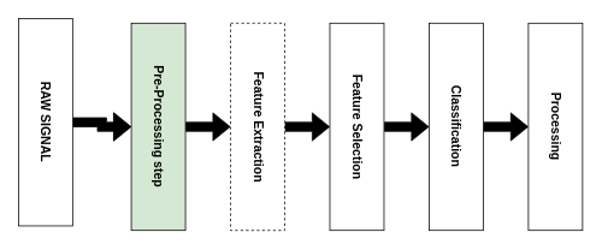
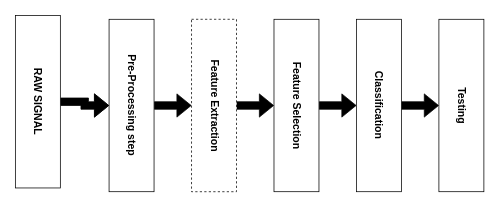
- <mxCell id="12" value="Processing" style="rounded=0;whiteSpace=wrap;html=1;textDirection=vertical-rl;labelPosition=center;verticalLabelPosition=middle;align=center;verticalAlign=middle;fontStyle=1;fontSize=14;" vertex="1" parent="1"><mxGeometry x="585" y="25" width="60" height="230" as="geometry" /></mxCell>
+ <mxCell id="12" value="Testing" style="rounded=0;whiteSpace=wrap;html=1;textDirection=vertical-rl;labelPosition=center;verticalLabelPosition=middle;align=center;verticalAlign=middle;fontStyle=1;fontSize=14;" vertex="1" parent="1"><mxGeometry x="585" y="25" width="60" height="230" as="geometry" /></mxCell>
- <mxCell id="5" value="Pre-Processing step" style="rounded=0;whiteSpace=wrap;html=1;textDirection=vertical-rl;labelPosition=center;verticalLabelPosition=middle;align=center;verticalAlign=middle;fontStyle=1;fontSize=14;fillColor=#d5e8d4;" vertex="1" parent="1"><mxGeometry x="145" y="25" width="60" height="230" as="geometry" /></mxCell>
+ <mxCell id="5" value="Pre-Processing step" style="rounded=0;whiteSpace=wrap;html=1;textDirection=vertical-rl;labelPosition=center;verticalLabelPosition=middle;align=center;verticalAlign=middle;fontStyle=1;fontSize=14;" vertex="1" parent="1"><mxGeometry x="145" y="25" width="60" height="230" as="geometry" /></mxCell>
